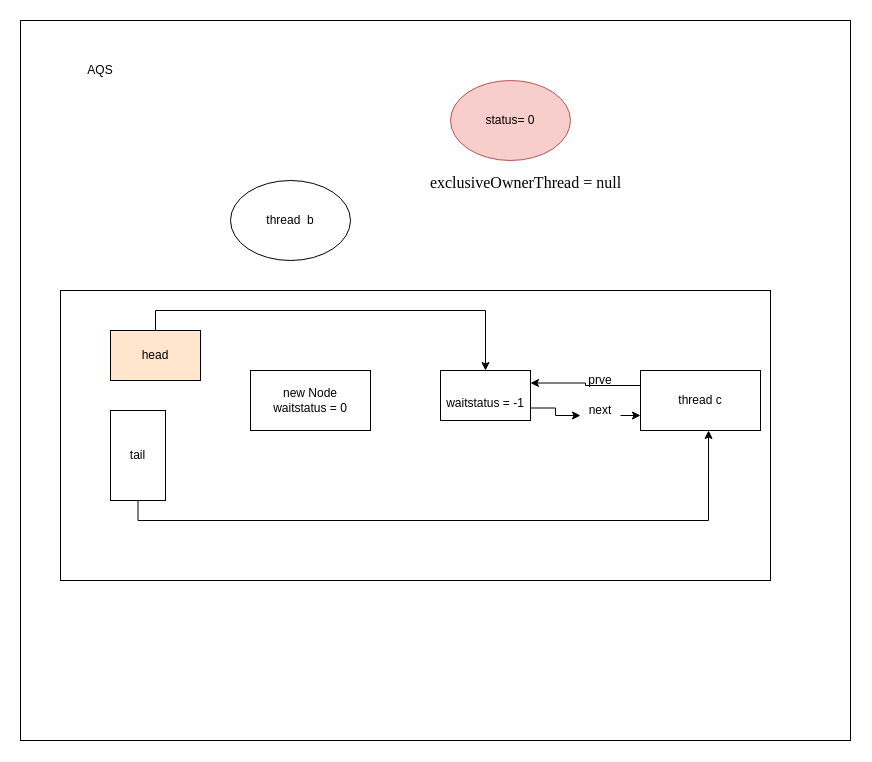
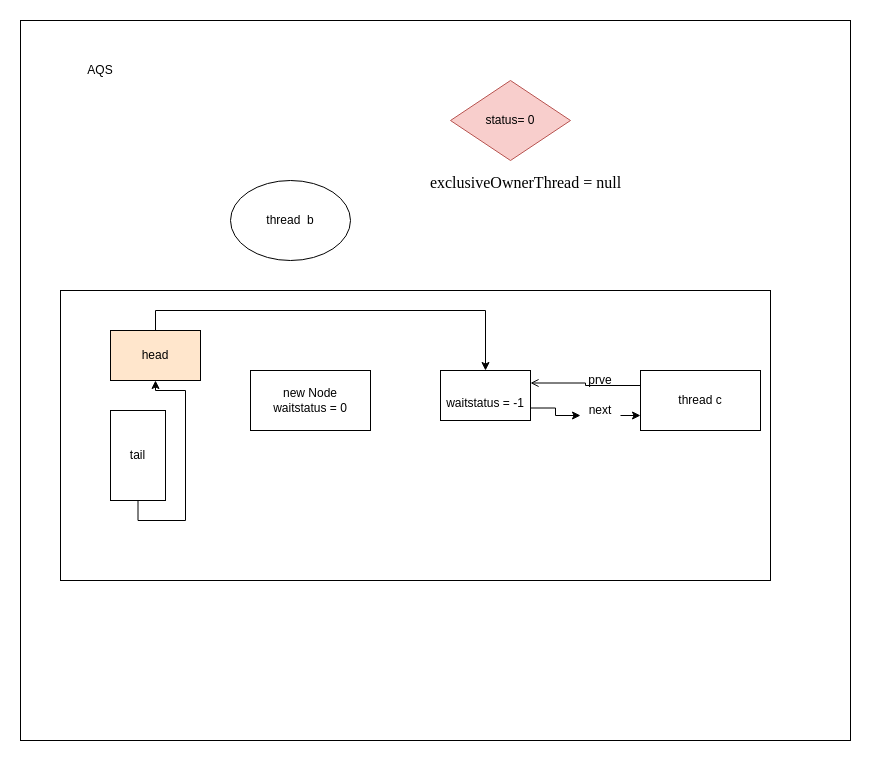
- <mxCell id="3" value="status= 0" style="ellipse;whiteSpace=wrap;html=1;fillColor=#f8cecc;strokeColor=#b85450;" vertex="1" parent="1"><mxGeometry x="450" y="80" width="120" height="80" as="geometry" /></mxCell>
+ <mxCell id="3" value="status= 0" style="rhombus;whiteSpace=wrap;html=1;fillColor=#f8cecc;strokeColor=#b85450;" vertex="1" parent="1"><mxGeometry x="450" y="80" width="120" height="80" as="geometry" /></mxCell>
- <mxCell id="15" style="edgeStyle=orthogonalEdgeStyle;rounded=0;orthogonalLoop=1;jettySize=auto;html=1;exitX=0;exitY=0.25;exitDx=0;exitDy=0;entryX=1;entryY=0.25;entryDx=0;entryDy=0;" edge="1" parent="1" source="16" target="14"><mxGeometry relative="1" as="geometry" /></mxCell>
+ <mxCell id="15" style="edgeStyle=orthogonalEdgeStyle;rounded=0;orthogonalLoop=1;jettySize=auto;html=1;exitX=0;exitY=0.25;exitDx=0;exitDy=0;entryX=1;entryY=0.25;entryDx=0;entryDy=0;endArrow=open;" edge="1" parent="1" source="16" target="14"><mxGeometry relative="1" as="geometry" /></mxCell>
- <mxCell id="10" style="edgeStyle=orthogonalEdgeStyle;rounded=0;orthogonalLoop=1;jettySize=auto;html=1;entryX=0.567;entryY=1;entryDx=0;entryDy=0;exitX=0.5;exitY=1;exitDx=0;exitDy=0;entryPerimeter=0;" edge="1" parent="1" source="11" target="16"><mxGeometry relative="1" as="geometry" /></mxCell>
+ <mxCell id="10" style="edgeStyle=orthogonalEdgeStyle;rounded=0;orthogonalLoop=1;jettySize=auto;html=1;exitX=0.5;exitY=1;exitDx=0;exitDy=0;" edge="1" parent="1" source="11" target="9"><mxGeometry relative="1" as="geometry" /></mxCell>
